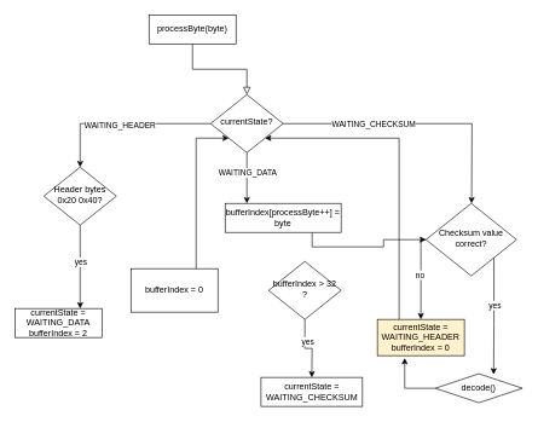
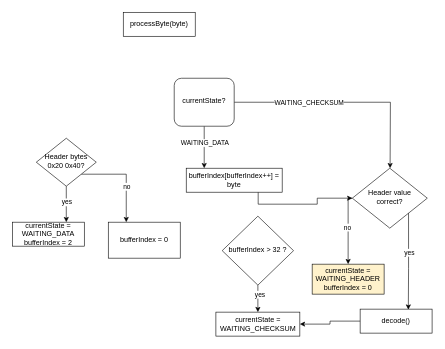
- <mxCell id="2" value="" style="rounded=0;html=1;jettySize=auto;orthogonalLoop=1;fontSize=11;endArrow=block;endFill=0;endSize=8;strokeWidth=1;shadow=0;labelBackgroundColor=none;edgeStyle=orthogonalEdgeStyle;" parent="1" source="3" target="10" edge="1"><mxGeometry relative="1" as="geometry" /></mxCell>
- <mxCell id="4" style="edgeStyle=orthogonalEdgeStyle;rounded=0;orthogonalLoop=1;jettySize=auto;html=1;entryX=0.5;entryY=0;entryDx=0;entryDy=0;" edge="1" parent="1" source="10" target="17"><mxGeometry relative="1" as="geometry" /></mxCell>
- <mxCell id="5" value="WAITING_HEADER" style="edgeLabel;html=1;align=center;verticalAlign=middle;resizable=0;points=[];" vertex="1" connectable="0" parent="4"><mxGeometry x="0.051" y="2" relative="1" as="geometry"><mxPoint as="offset" /></mxGeometry></mxCell>
- <mxCell id="10" value="currentState?" style="rhombus;whiteSpace=wrap;html=1;shadow=0;fontFamily=Helvetica;fontSize=12;align=center;strokeWidth=1;spacing=6;spacingTop=-4;" parent="1" vertex="1"><mxGeometry x="290" y="130" width="100" height="80" as="geometry" /></mxCell>
+ <mxCell id="10" value="currentState?" style="whiteSpace=wrap;html=1;shadow=0;fontFamily=Helvetica;fontSize=12;align=center;strokeWidth=1;spacing=6;spacingTop=-4;rounded=1;" parent="1" vertex="1"><mxGeometry x="290" y="130" width="100" height="80" as="geometry" /></mxCell>
- <mxCell id="11" style="edgeStyle=orthogonalEdgeStyle;rounded=0;orthogonalLoop=1;jettySize=auto;html=1;exitX=0.75;exitY=0;exitDx=0;exitDy=0;entryX=0;entryY=1;entryDx=0;entryDy=0;" edge="1" parent="1" source="12" target="10"><mxGeometry relative="1" as="geometry"><Array as="points"><mxPoint x="270" y="190" /></Array></mxGeometry></mxCell>
- <mxCell id="28" style="edgeStyle=orthogonalEdgeStyle;rounded=0;orthogonalLoop=1;jettySize=auto;html=1;exitX=0.25;exitY=0;exitDx=0;exitDy=0;entryX=1;entryY=1;entryDx=0;entryDy=0;" edge="1" parent="1" source="29" target="10"><mxGeometry relative="1" as="geometry"><Array as="points"><mxPoint x="550" y="190" /></Array></mxGeometry></mxCell>
- <mxCell id="20" value="bufferIndex[processByte++] = byte" style="rounded=0;whiteSpace=wrap;html=1;fontSize=12;glass=0;strokeWidth=1;shadow=0;" vertex="1" parent="1"><mxGeometry x="310" y="280" width="160" height="40" as="geometry" /></mxCell>
+ <mxCell id="20" value="bufferIndex[bufferIndex++] = byte" style="rounded=0;whiteSpace=wrap;html=1;fontSize=12;glass=0;strokeWidth=1;shadow=0;" vertex="1" parent="1"><mxGeometry x="310" y="280" width="160" height="40" as="geometry" /></mxCell>
+ <mxCell id="13" style="edgeStyle=orthogonalEdgeStyle;rounded=0;orthogonalLoop=1;jettySize=auto;html=1;exitX=1;exitY=1;exitDx=0;exitDy=0;entryX=0.25;entryY=0;entryDx=0;entryDy=0;" edge="1" parent="1" source="17" target="12"><mxGeometry relative="1" as="geometry" /></mxCell>
+ <mxCell id="14" value="no" style="edgeLabel;html=1;align=center;verticalAlign=middle;resizable=0;points=[];" vertex="1" connectable="0" parent="13"><mxGeometry x="0.265" y="-3" relative="1" as="geometry"><mxPoint x="3" y="-3" as="offset" /></mxGeometry></mxCell>
- <mxCell id="27" value="Checksum value correct?" style="rhombus;whiteSpace=wrap;html=1;shadow=0;fontFamily=Helvetica;fontSize=12;align=center;strokeWidth=1;spacing=6;spacingTop=-4;" vertex="1" parent="1"><mxGeometry x="587" y="280" width="125" height="100" as="geometry" /></mxCell>
+ <mxCell id="27" value="Header value correct?" style="rhombus;whiteSpace=wrap;html=1;shadow=0;fontFamily=Helvetica;fontSize=12;align=center;strokeWidth=1;spacing=6;spacingTop=-4;" vertex="1" parent="1"><mxGeometry x="587" y="280" width="125" height="100" as="geometry" /></mxCell>
- <mxCell id="23" value="bufferIndex &amp;gt; 32 ?" style="rhombus;whiteSpace=wrap;html=1;shadow=0;fontFamily=Helvetica;fontSize=12;align=center;strokeWidth=1;spacing=6;spacingTop=-4;" vertex="1" parent="1"><mxGeometry x="370" y="360" width="100" height="80" as="geometry" /></mxCell>
+ <mxCell id="23" value="bufferIndex &amp;gt; 32 ?" style="rhombus;whiteSpace=wrap;html=1;shadow=0;fontFamily=Helvetica;fontSize=12;align=center;strokeWidth=1;spacing=6;spacingTop=-4;" vertex="1" parent="1"><mxGeometry x="370" y="360" width="119" height="115" as="geometry" /></mxCell>
- <mxCell id="18" value="currentState = WAITING_DATA&lt;div&gt;bufferIndex = 2&lt;/div&gt;" style="rounded=0;whiteSpace=wrap;html=1;fontSize=12;glass=0;strokeWidth=1;shadow=0;" vertex="1" parent="1"><mxGeometry x="20" y="425" width="120" height="40" as="geometry" /></mxCell>
+ <mxCell id="18" value="currentState = WAITING_DATA&lt;div&gt;bufferIndex = 2&lt;/div&gt;" style="rounded=0;whiteSpace=wrap;html=1;fontSize=12;glass=0;strokeWidth=1;shadow=0;" vertex="1" parent="1"><mxGeometry x="20" y="370" width="120" height="40" as="geometry" /></mxCell>
- <mxCell id="33" style="edgeStyle=orthogonalEdgeStyle;rounded=0;orthogonalLoop=1;jettySize=auto;html=1;entryX=0.314;entryY=1.068;entryDx=0;entryDy=0;entryPerimeter=0;exitX=0;exitY=0.5;exitDx=0;exitDy=0;" edge="1" parent="1" source="30" target="29"><mxGeometry relative="1" as="geometry" /></mxCell>
+ <mxCell id="33" style="edgeStyle=orthogonalEdgeStyle;rounded=0;orthogonalLoop=1;jettySize=auto;html=1;exitX=0;exitY=0.5;exitDx=0;exitDy=0;" edge="1" parent="1" source="30" target="24"><mxGeometry relative="1" as="geometry" /></mxCell>
- <mxCell id="30" value="decode()" style="rhombus;whiteSpace=wrap;html=1;fontSize=12;glass=0;strokeWidth=1;shadow=0;" vertex="1" parent="1"><mxGeometry x="600" y="515" width="120" height="40" as="geometry" /></mxCell>
+ <mxCell id="30" value="decode()" style="rounded=0;whiteSpace=wrap;html=1;fontSize=12;glass=0;strokeWidth=1;shadow=0;" vertex="1" parent="1"><mxGeometry x="600" y="515" width="120" height="40" as="geometry" /></mxCell>
